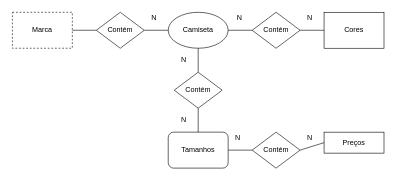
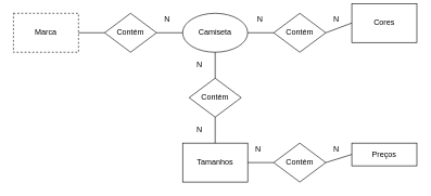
- <mxCell id="4" value="Cores" style="rounded=0;whiteSpace=wrap;html=1;" vertex="1" parent="1"><mxGeometry x="540" y="20" width="100" height="60" as="geometry" /></mxCell>
+ <mxCell id="4" value="Cores" style="rounded=0;whiteSpace=wrap;html=1;" vertex="1" parent="1"><mxGeometry x="540" y="5" width="100" height="60" as="geometry" /></mxCell>
- <mxCell id="8" value="Tamanhos" style="whiteSpace=wrap;html=1;rounded=1;" vertex="1" parent="1"><mxGeometry x="280" y="220" width="100" height="60" as="geometry" /></mxCell>
+ <mxCell id="8" value="Tamanhos" style="rounded=0;whiteSpace=wrap;html=1;" vertex="1" parent="1"><mxGeometry x="280" y="220" width="100" height="60" as="geometry" /></mxCell>
